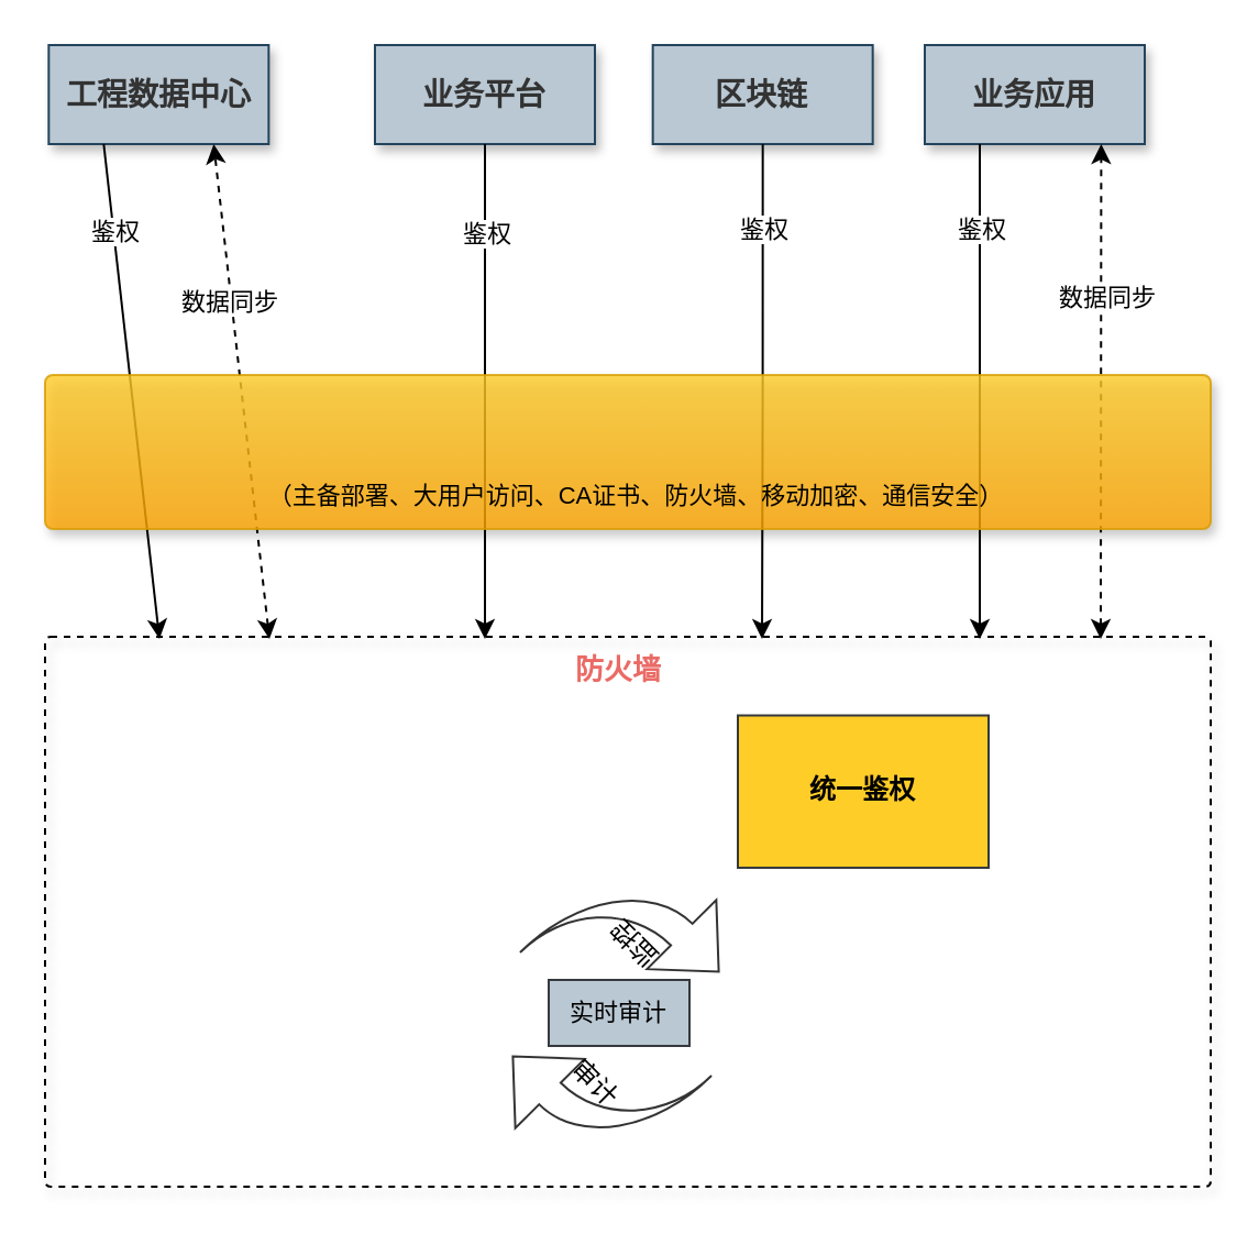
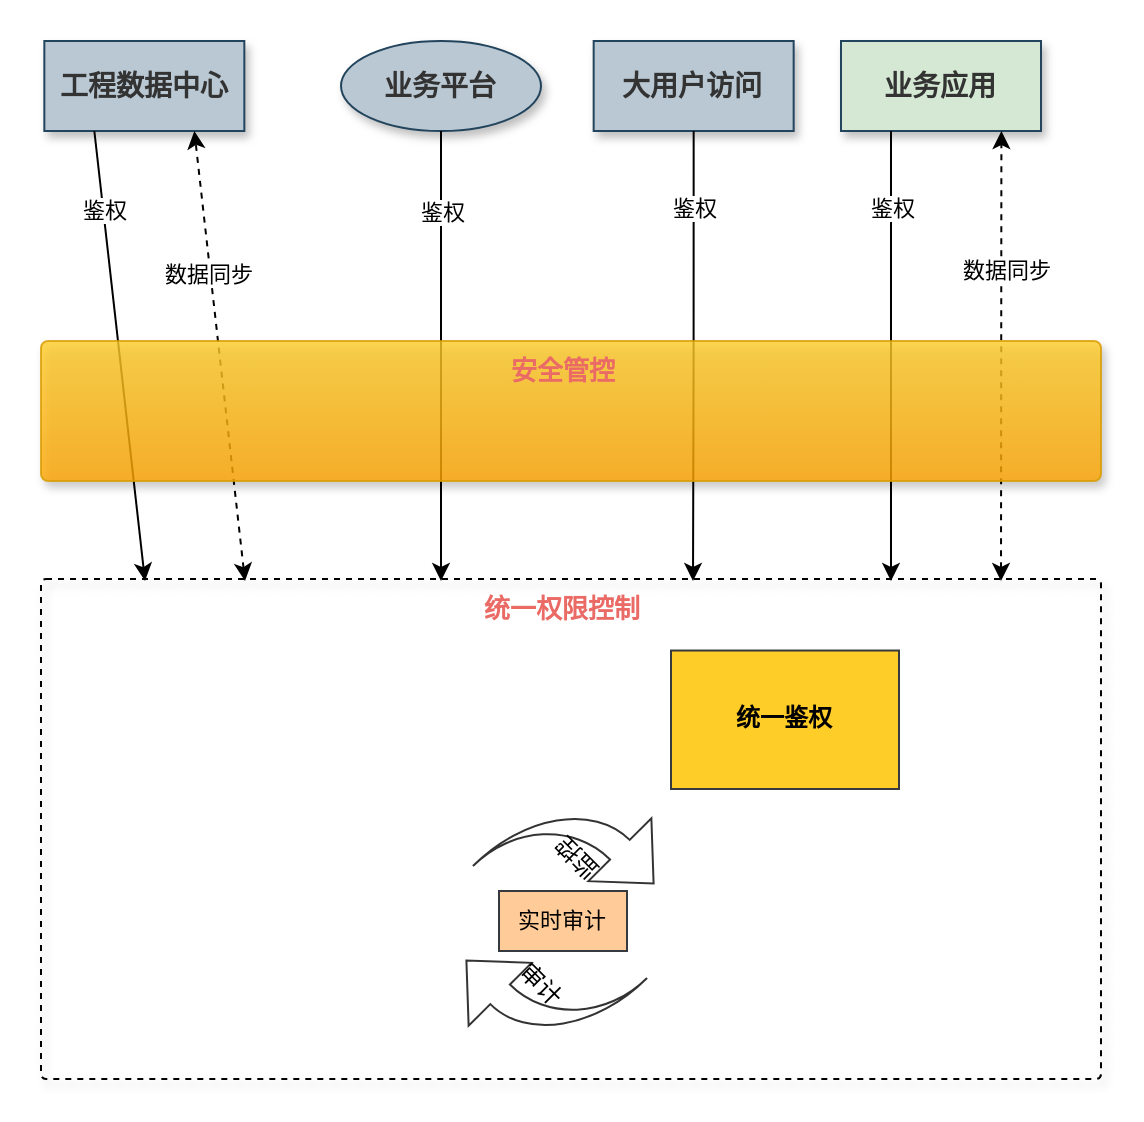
- <mxCell id="4" value="&lt;b style=&quot;color: rgb(51, 51, 51); font-size: 14px;&quot;&gt;业务平台&lt;/b&gt;" style="rounded=0;whiteSpace=wrap;html=1;shadow=1;fontSize=11;strokeColor=#23445d;strokeWidth=1;fillColor=#bac8d3;" parent="1" vertex="1"><mxGeometry x="170" y="20" width="100" height="45" as="geometry" /></mxCell>
+ <mxCell id="4" value="&lt;b style=&quot;color: rgb(51, 51, 51); font-size: 14px;&quot;&gt;业务平台&lt;/b&gt;" style="ellipse;whiteSpace=wrap;html=1;shadow=1;fontSize=11;strokeColor=#23445d;strokeWidth=1;fillColor=#bac8d3;" parent="1" vertex="1"><mxGeometry x="170" y="20" width="100" height="45" as="geometry" /></mxCell>
- <mxCell id="6" value="&lt;b style=&quot;color: rgb(51, 51, 51); font-size: 14px;&quot;&gt;业务应用&lt;/b&gt;" style="rounded=0;whiteSpace=wrap;html=1;shadow=1;fontSize=11;strokeColor=#23445d;strokeWidth=1;fillColor=#bac8d3;" parent="1" vertex="1"><mxGeometry x="420" y="20" width="100" height="45" as="geometry" /></mxCell>
+ <mxCell id="6" value="&lt;b style=&quot;color: rgb(51, 51, 51); font-size: 14px;&quot;&gt;业务应用&lt;/b&gt;" style="rounded=0;whiteSpace=wrap;html=1;shadow=1;fontSize=11;strokeColor=#23445d;strokeWidth=1;fillColor=#d5e8d4;" parent="1" vertex="1"><mxGeometry x="420" y="20" width="100" height="45" as="geometry" /></mxCell>
- <mxCell id="5" value="&lt;b style=&quot;color: rgb(51, 51, 51); font-size: 14px;&quot;&gt;区块链&lt;/b&gt;" style="rounded=0;whiteSpace=wrap;html=1;shadow=1;fontSize=11;strokeColor=#23445d;strokeWidth=1;fillColor=#bac8d3;" parent="1" vertex="1"><mxGeometry x="296.33" y="20" width="100" height="45" as="geometry" /></mxCell>
+ <mxCell id="5" value="&lt;b style=&quot;color: rgb(51, 51, 51); font-size: 14px;&quot;&gt;大用户访问&lt;/b&gt;" style="rounded=0;whiteSpace=wrap;html=1;shadow=1;fontSize=11;strokeColor=#23445d;strokeWidth=1;fillColor=#bac8d3;" parent="1" vertex="1"><mxGeometry x="296.33" y="20" width="100" height="45" as="geometry" /></mxCell>
+ <mxCell id="25" value="&lt;b&gt;&lt;font style=&quot;font-size: 13px;&quot; color=&quot;#ea6b66&quot;&gt;安全管控&lt;/font&gt;&lt;/b&gt;" style="text;html=1;strokeColor=none;fillColor=none;align=center;verticalAlign=middle;whiteSpace=wrap;rounded=0;shadow=1;fontSize=11;" vertex="1" parent="1"><mxGeometry x="243.5" y="170" width="75" height="30" as="geometry" /></mxCell>
- <mxCell id="26" value="（主备部署、大用户访问、CA证书、防火墙、移动加密、通信安全）" style="text;html=1;strokeColor=none;fillColor=none;align=center;verticalAlign=middle;whiteSpace=wrap;rounded=0;shadow=1;fontSize=11;" vertex="1" parent="1"><mxGeometry x="99" y="210" width="380" height="30" as="geometry" /></mxCell>
- <mxCell id="9" value="&lt;b&gt;&lt;font style=&quot;font-size: 13px;&quot; color=&quot;#ea6b66&quot;&gt;防火墙&lt;/font&gt;&lt;/b&gt;" style="text;html=1;strokeColor=none;fillColor=none;align=center;verticalAlign=middle;whiteSpace=wrap;rounded=0;shadow=1;fontSize=11;" parent="1" vertex="1"><mxGeometry x="232" y="289" width="98" height="30" as="geometry" /></mxCell>
+ <mxCell id="9" value="&lt;b&gt;&lt;font style=&quot;font-size: 13px;&quot; color=&quot;#ea6b66&quot;&gt;统一权限控制&lt;/font&gt;&lt;/b&gt;" style="text;html=1;strokeColor=none;fillColor=none;align=center;verticalAlign=middle;whiteSpace=wrap;rounded=0;shadow=1;fontSize=11;" parent="1" vertex="1"><mxGeometry x="232" y="289" width="98" height="30" as="geometry" /></mxCell>
- <mxCell id="19" value="&lt;span style=&quot;font-size: 11px;&quot;&gt;实时审计&lt;/span&gt;" style="rounded=0;whiteSpace=wrap;html=1;shadow=0;fontSize=12;fillColor=#bac8d3;strokeColor=#36393d;" vertex="1" parent="1"><mxGeometry x="249" y="445" width="64" height="30" as="geometry" /></mxCell>
+ <mxCell id="19" value="&lt;span style=&quot;font-size: 11px;&quot;&gt;实时审计&lt;/span&gt;" style="rounded=0;whiteSpace=wrap;html=1;shadow=0;fontSize=12;fillColor=#ffcc99;strokeColor=#36393d;" vertex="1" parent="1"><mxGeometry x="249" y="445" width="64" height="30" as="geometry" /></mxCell>
